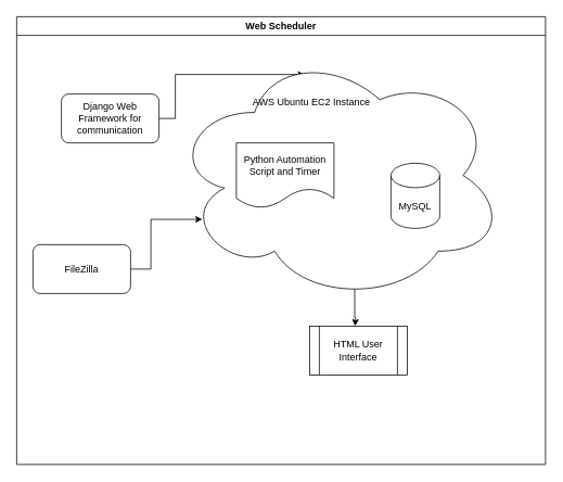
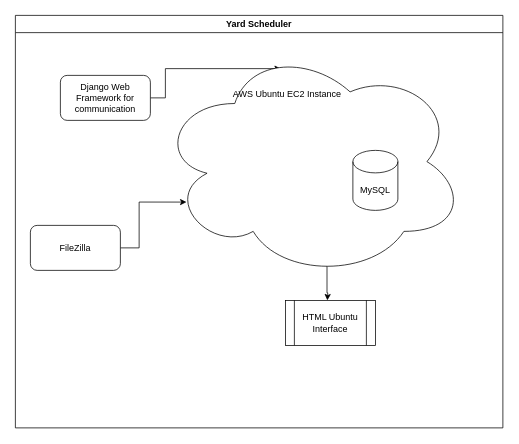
- <mxCell id="2" value="Web Scheduler" style="swimlane;" vertex="1" parent="1"><mxGeometry x="20" y="20" width="650" height="550" as="geometry" /></mxCell>
+ <mxCell id="2" value="Yard Scheduler" style="swimlane;" vertex="1" parent="1"><mxGeometry x="20" y="20" width="650" height="550" as="geometry" /></mxCell>
- <mxCell id="4" value="Django Web Framework for communication" style="rounded=1;whiteSpace=wrap;html=1;" vertex="1" parent="2"><mxGeometry x="55" y="95" width="120" height="60" as="geometry" /></mxCell>
+ <mxCell id="4" value="Django Web Framework for communication" style="rounded=1;whiteSpace=wrap;html=1;" vertex="1" parent="2"><mxGeometry x="60" y="80" width="120" height="60" as="geometry" /></mxCell>
- <mxCell id="6" value="Python Automation Script and Timer" style="shape=document;whiteSpace=wrap;html=1;boundedLbl=1;" vertex="1" parent="2"><mxGeometry x="270" y="155" width="120" height="80" as="geometry" /></mxCell>
- <mxCell id="7" value="MySQL" style="shape=cylinder3;whiteSpace=wrap;html=1;boundedLbl=1;backgroundOutline=1;size=15;" vertex="1" parent="2"><mxGeometry x="460" y="180" width="60" height="80" as="geometry" /></mxCell>
+ <mxCell id="7" value="MySQL" style="shape=cylinder3;whiteSpace=wrap;html=1;boundedLbl=1;backgroundOutline=1;size=15;" vertex="1" parent="2"><mxGeometry x="450" y="180" width="60" height="80" as="geometry" /></mxCell>
- <mxCell id="11" value="HTML User Interface" style="shape=process;whiteSpace=wrap;html=1;backgroundOutline=1;" vertex="1" parent="2"><mxGeometry x="360" y="380" width="120" height="60" as="geometry" /></mxCell>
+ <mxCell id="11" value="HTML Ubuntu Interface" style="shape=process;whiteSpace=wrap;html=1;backgroundOutline=1;" vertex="1" parent="2"><mxGeometry x="360" y="380" width="120" height="60" as="geometry" /></mxCell>
